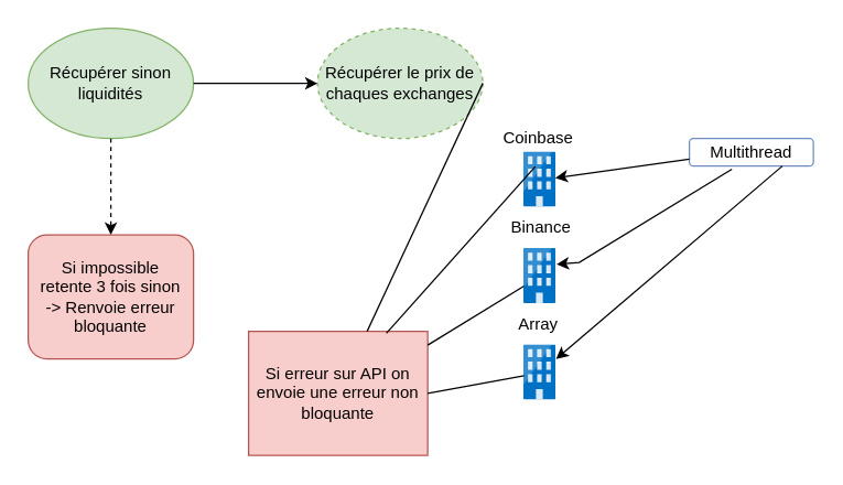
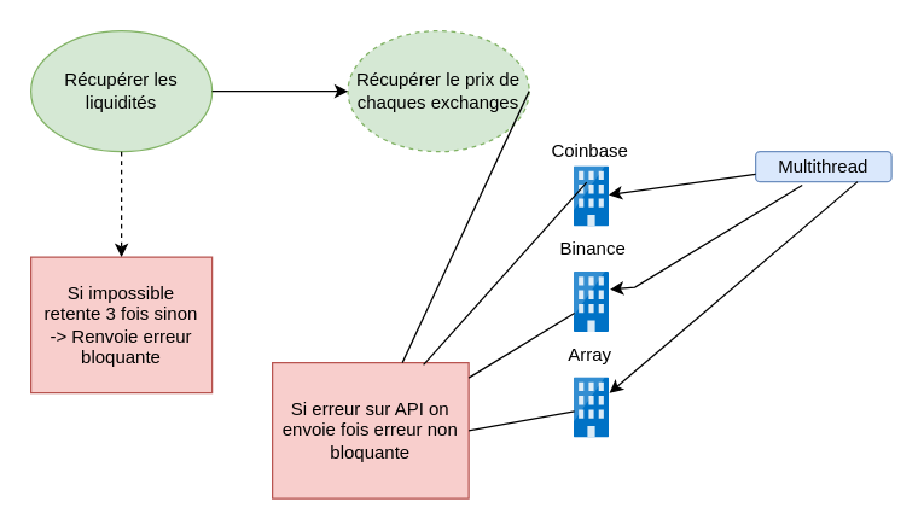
- <mxCell id="2" value="Récupérer sinon liquidités" style="ellipse;whiteSpace=wrap;html=1;fillColor=#d5e8d4;strokeColor=#82b366;" vertex="1" parent="1"><mxGeometry x="20" y="20" width="120" height="80" as="geometry" /></mxCell>
+ <mxCell id="2" value="Récupérer les liquidités" style="ellipse;whiteSpace=wrap;html=1;fillColor=#d5e8d4;strokeColor=#82b366;" vertex="1" parent="1"><mxGeometry x="20" y="20" width="120" height="80" as="geometry" /></mxCell>
- <mxCell id="13" value="Multithread" style="rounded=1;whiteSpace=wrap;html=1;fillColor=#ffffff;strokeColor=#6c8ebf;" vertex="1" parent="1"><mxGeometry x="500" y="100" width="90" height="20" as="geometry" /></mxCell>
+ <mxCell id="13" value="Multithread" style="rounded=1;whiteSpace=wrap;html=1;fillColor=#dae8fc;strokeColor=#6c8ebf;" vertex="1" parent="1"><mxGeometry x="500" y="100" width="90" height="20" as="geometry" /></mxCell>
- <mxCell id="3" value="Si impossible&lt;br&gt;retente 3 fois sinon&lt;br&gt;-&amp;gt; Renvoie erreur bloquante" style="whiteSpace=wrap;html=1;fillColor=#f8cecc;strokeColor=#b85450;rounded=1;" vertex="1" parent="1"><mxGeometry x="20" y="170" width="120" height="90" as="geometry" /></mxCell>
+ <mxCell id="3" value="Si impossible&lt;br&gt;retente 3 fois sinon&lt;br&gt;-&amp;gt; Renvoie erreur bloquante" style="rounded=0;whiteSpace=wrap;html=1;fillColor=#f8cecc;strokeColor=#b85450;" vertex="1" parent="1"><mxGeometry x="20" y="170" width="120" height="90" as="geometry" /></mxCell>
- <mxCell id="17" value="Si erreur sur API on envoie une erreur non bloquante" style="rounded=0;whiteSpace=wrap;html=1;fillColor=#f8cecc;strokeColor=#b85450;" vertex="1" parent="1"><mxGeometry x="180" y="240" width="130" height="90" as="geometry" /></mxCell>
+ <mxCell id="17" value="Si erreur sur API on envoie fois erreur non bloquante" style="rounded=0;whiteSpace=wrap;html=1;fillColor=#f8cecc;strokeColor=#b85450;" vertex="1" parent="1"><mxGeometry x="180" y="240" width="130" height="90" as="geometry" /></mxCell>
